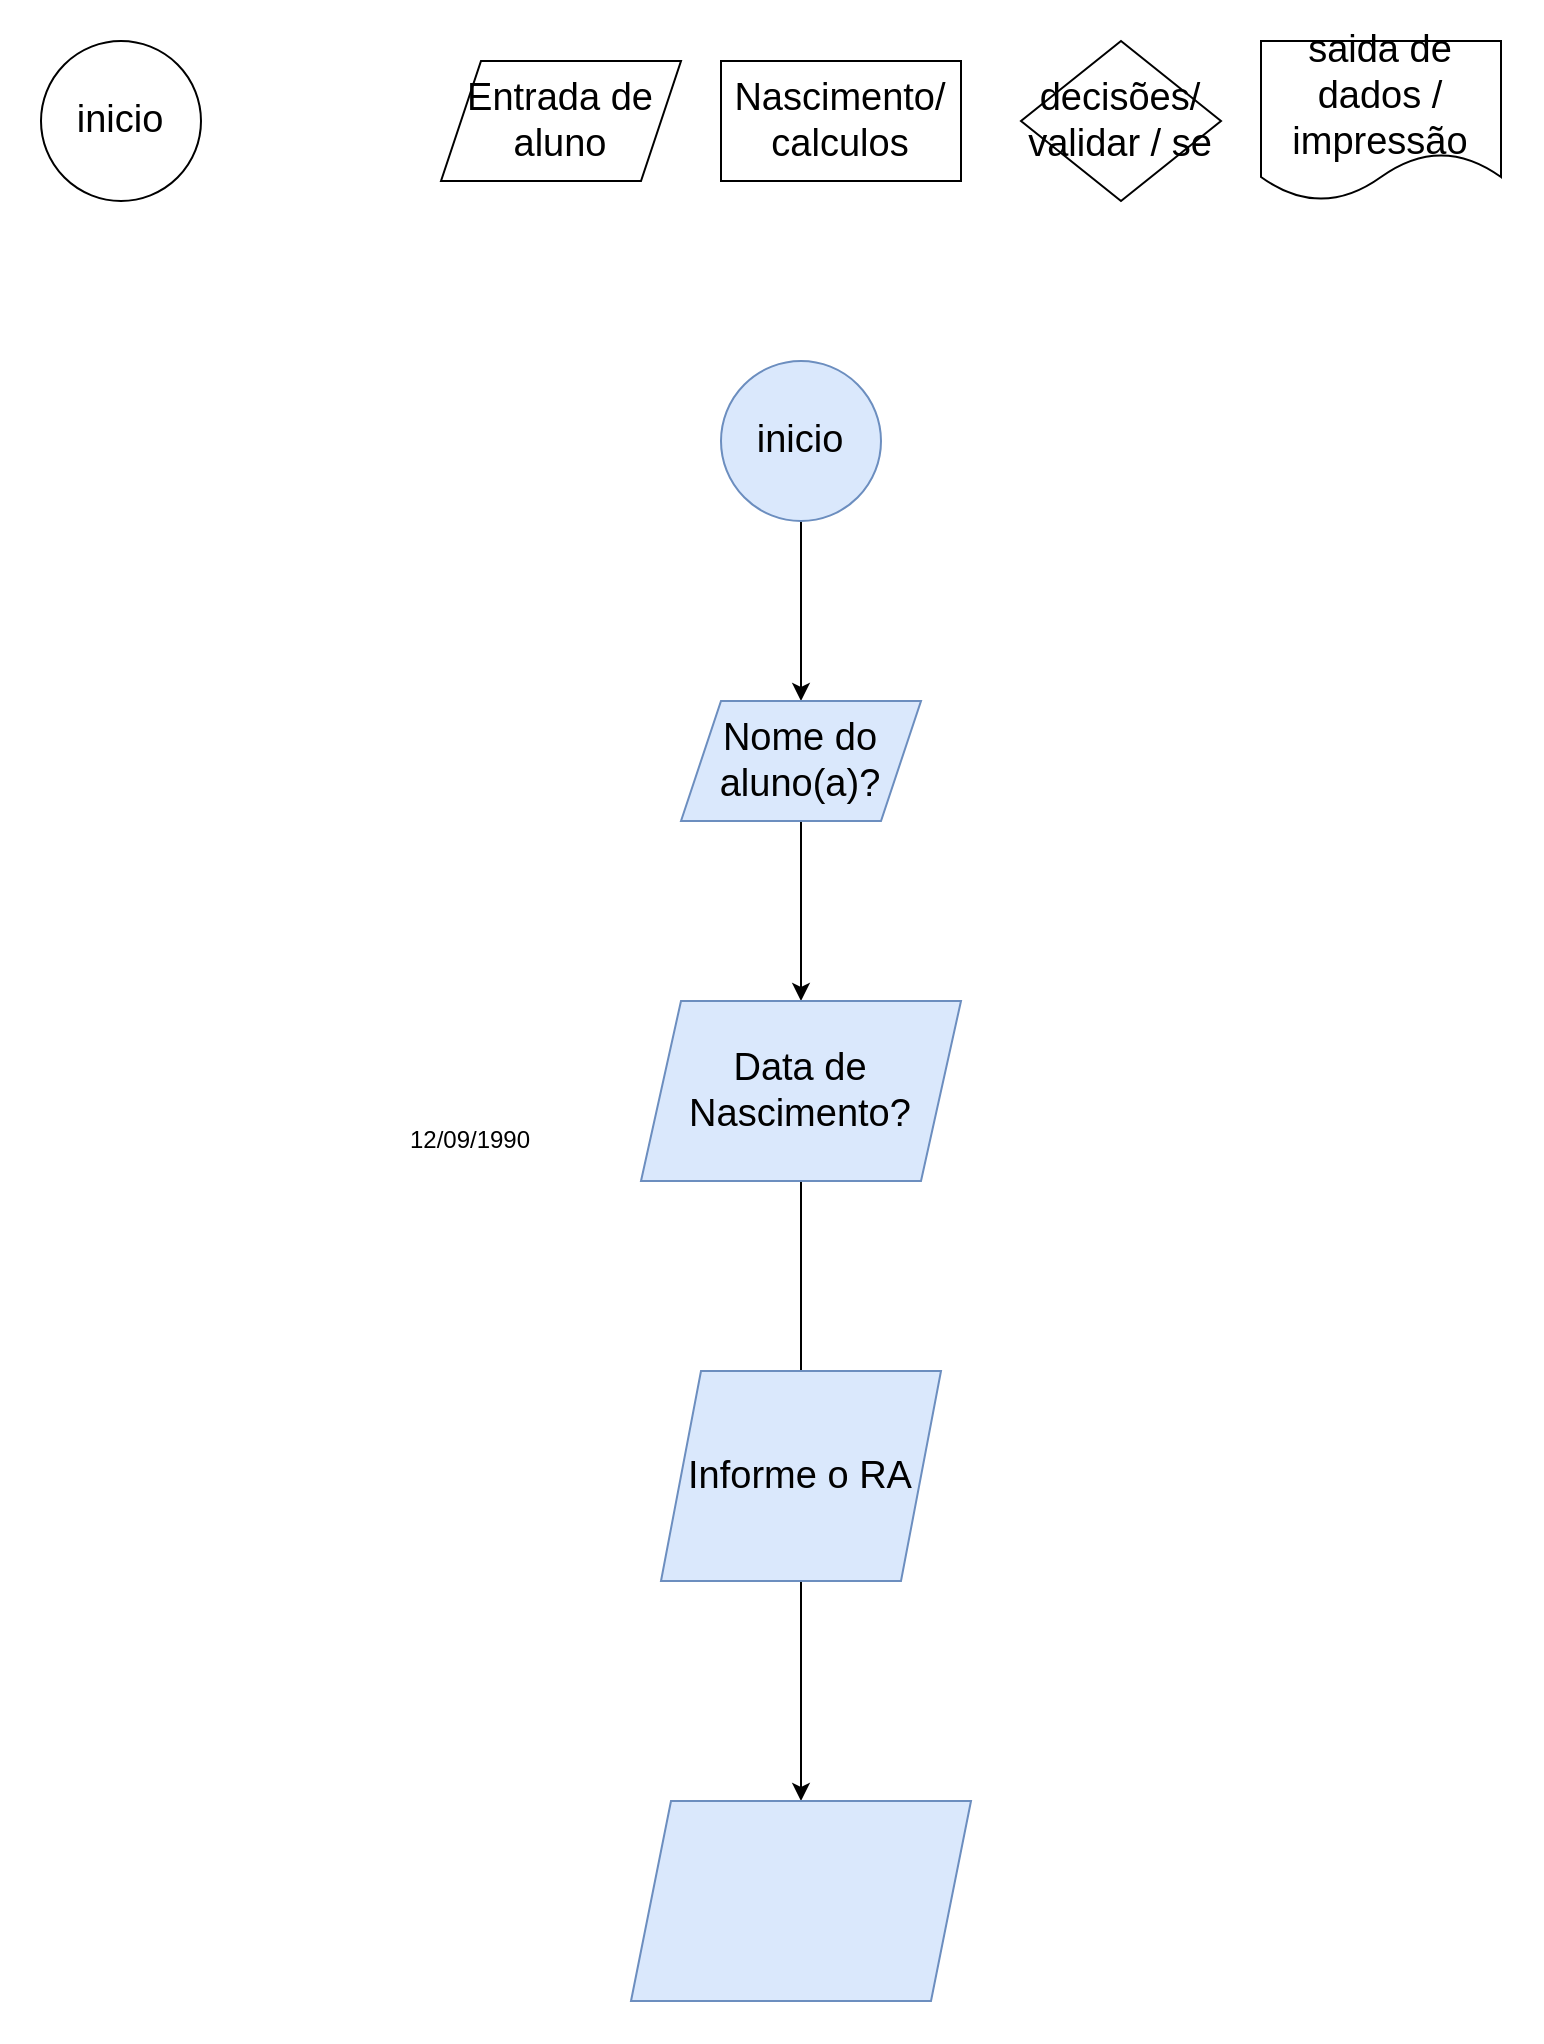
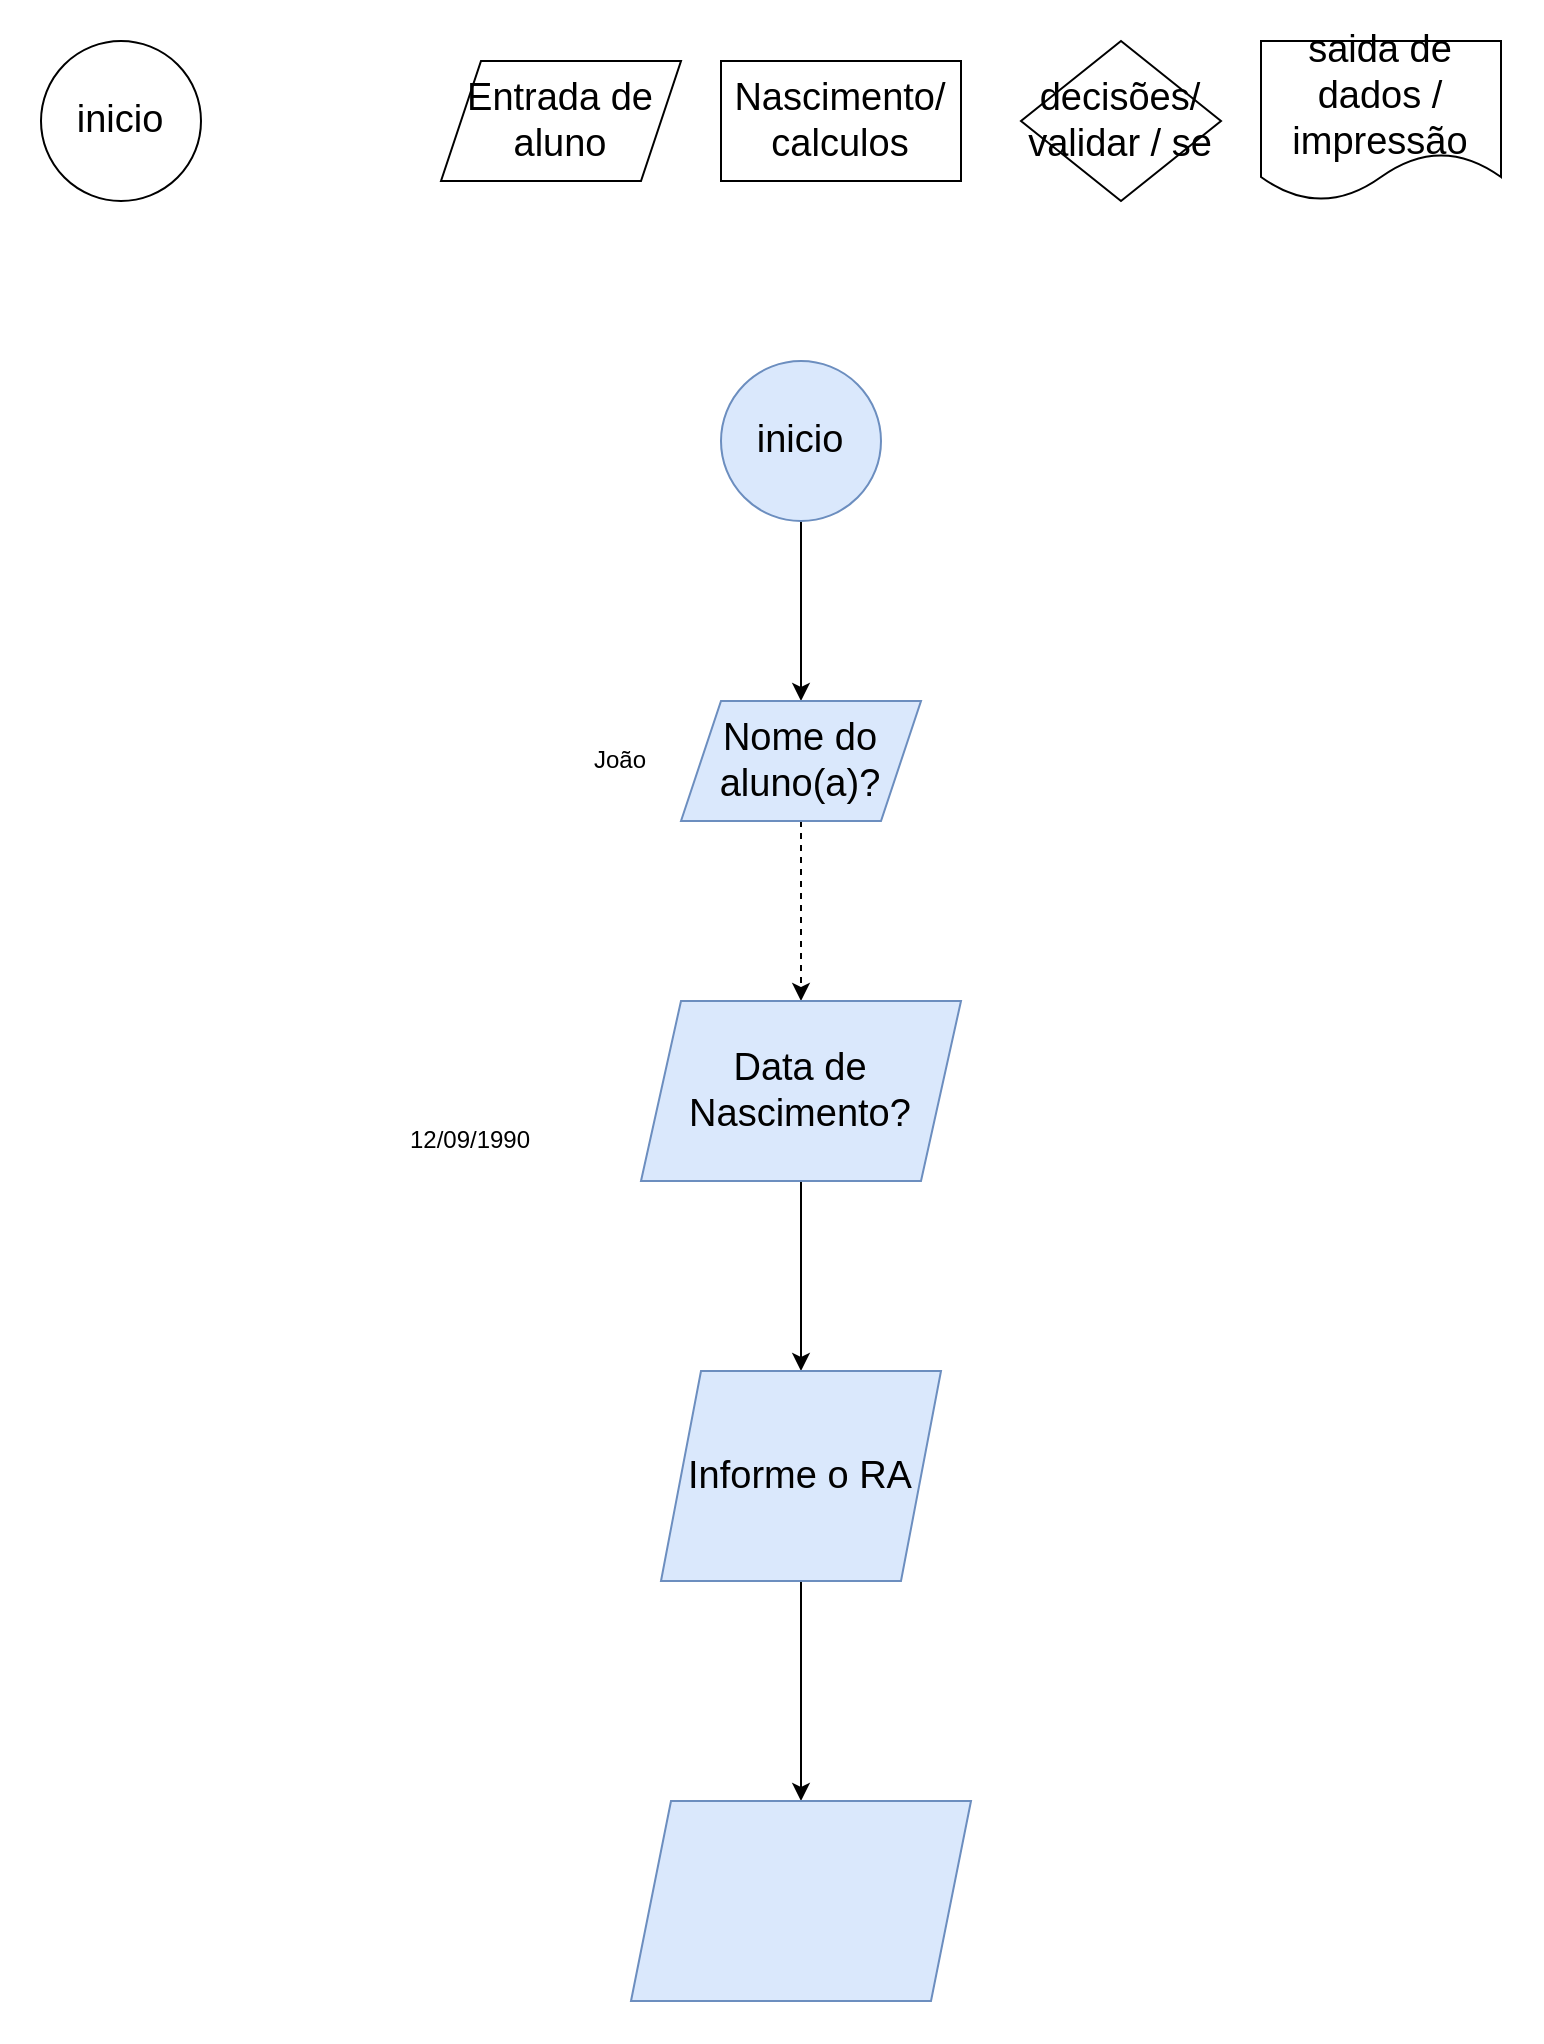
+ <mxCell id="11" value="João" style="text;html=1;align=center;verticalAlign=middle;whiteSpace=wrap;rounded=0;" vertex="1" parent="1"><mxGeometry x="280" y="365" width="60" height="30" as="geometry" /></mxCell>
- <mxCell id="9" value="" style="edgeStyle=orthogonalEdgeStyle;rounded=0;orthogonalLoop=1;jettySize=auto;html=1;" edge="1" parent="1" source="10" target="13"><mxGeometry relative="1" as="geometry" /></mxCell>
+ <mxCell id="9" value="" style="edgeStyle=orthogonalEdgeStyle;rounded=0;orthogonalLoop=1;jettySize=auto;html=1;dashed=1;" edge="1" parent="1" source="10" target="13"><mxGeometry relative="1" as="geometry" /></mxCell>
- <mxCell id="12" value="" style="edgeStyle=orthogonalEdgeStyle;rounded=0;orthogonalLoop=1;jettySize=auto;html=1;endArrow=none;" edge="1" parent="1" source="13" target="16"><mxGeometry relative="1" as="geometry" /></mxCell>
+ <mxCell id="12" value="" style="edgeStyle=orthogonalEdgeStyle;rounded=0;orthogonalLoop=1;jettySize=auto;html=1;" edge="1" parent="1" source="13" target="16"><mxGeometry relative="1" as="geometry" /></mxCell>
